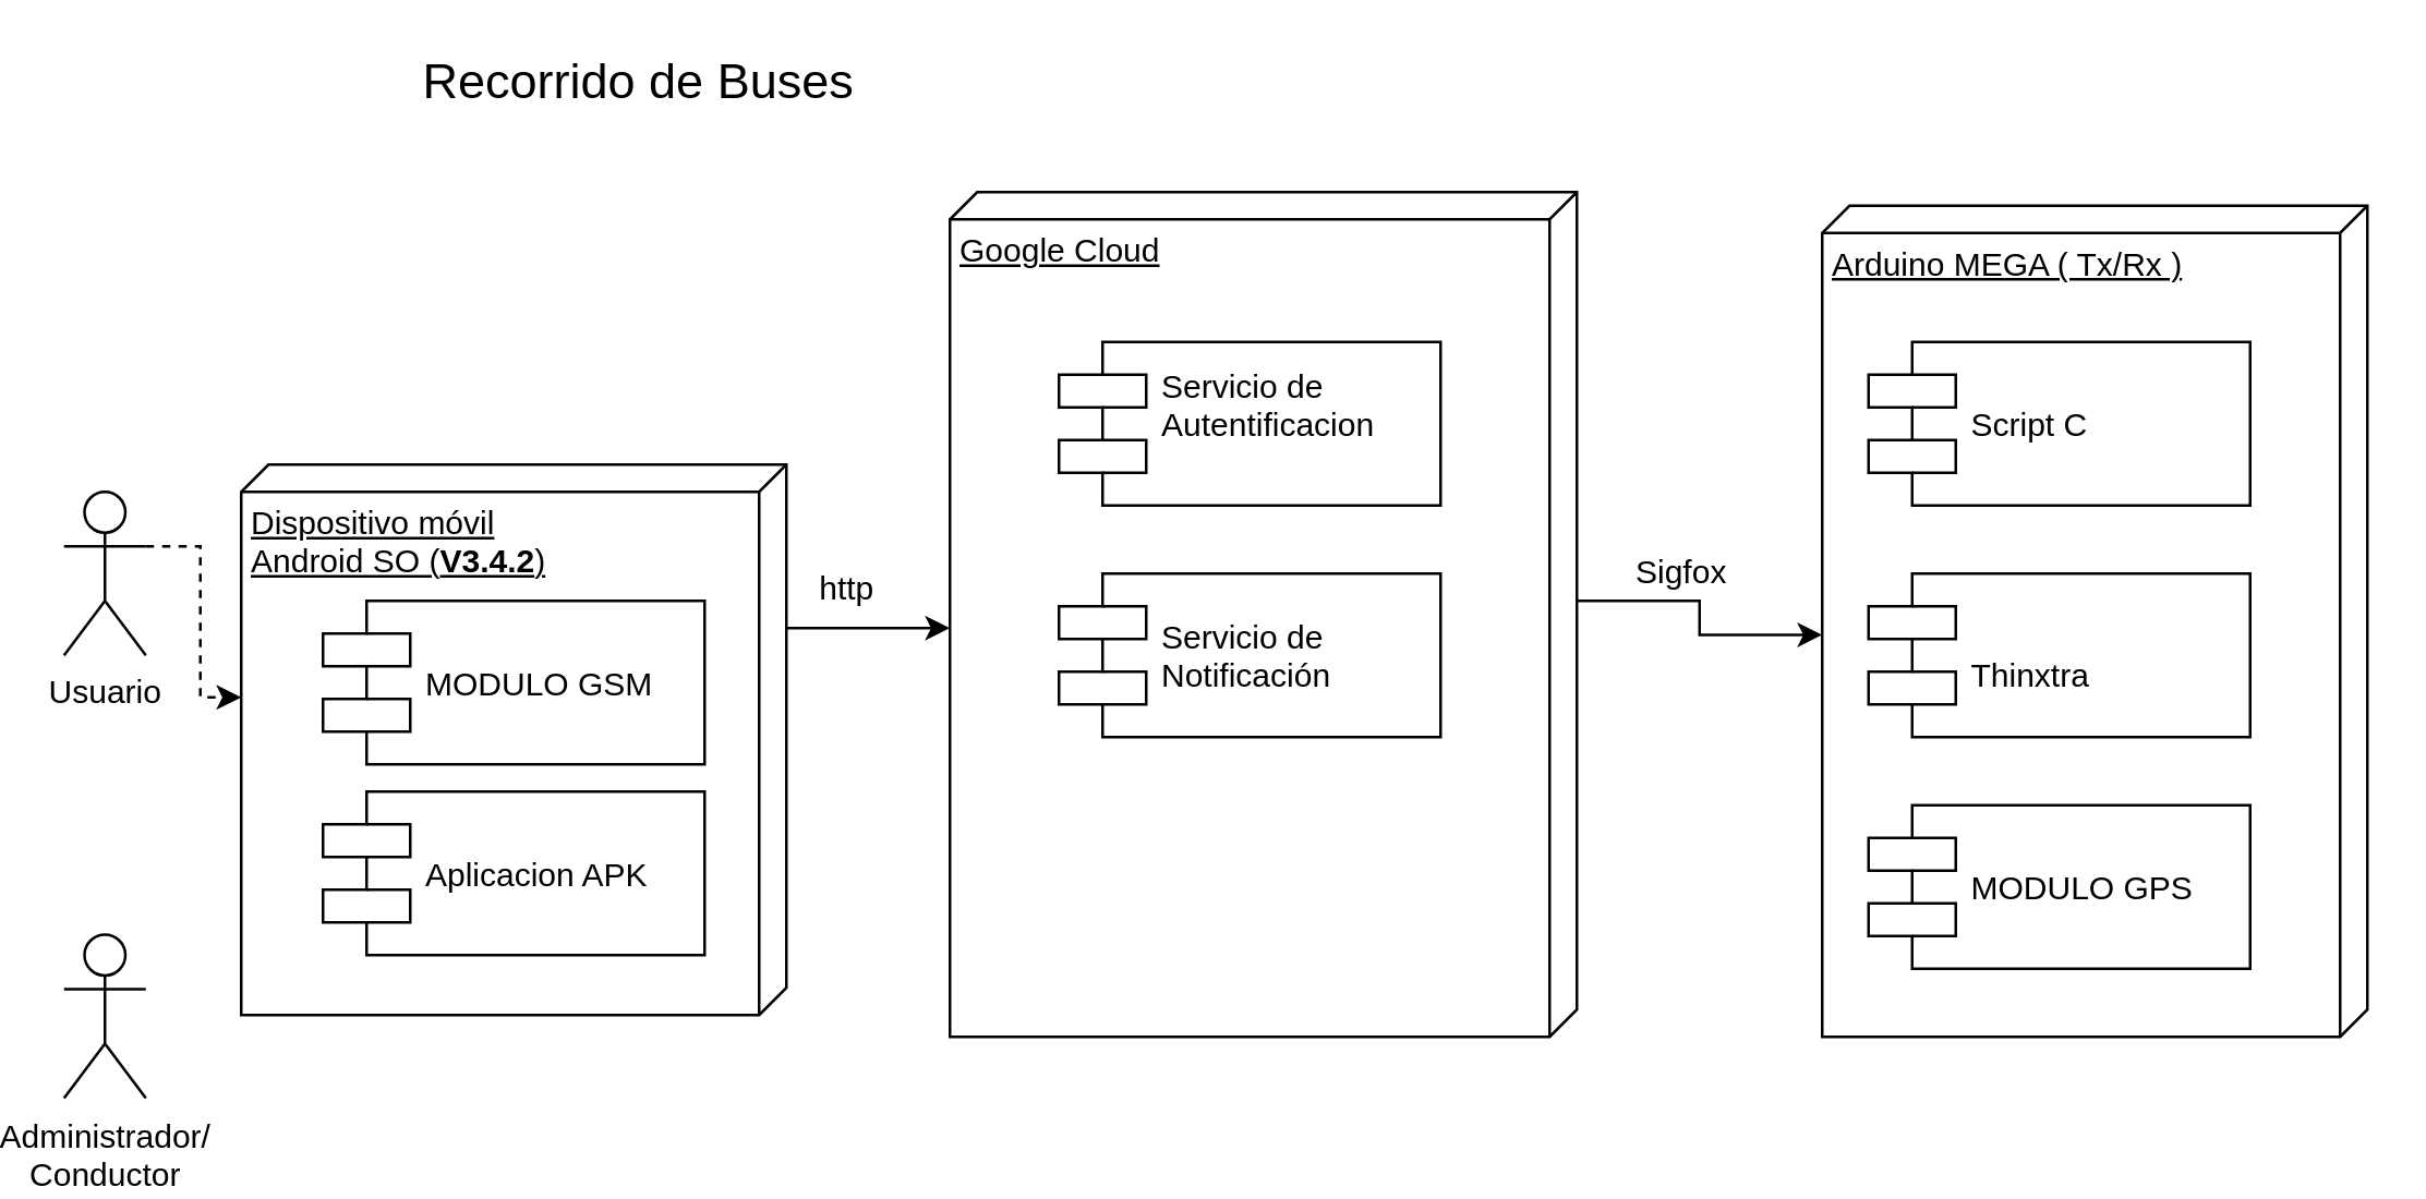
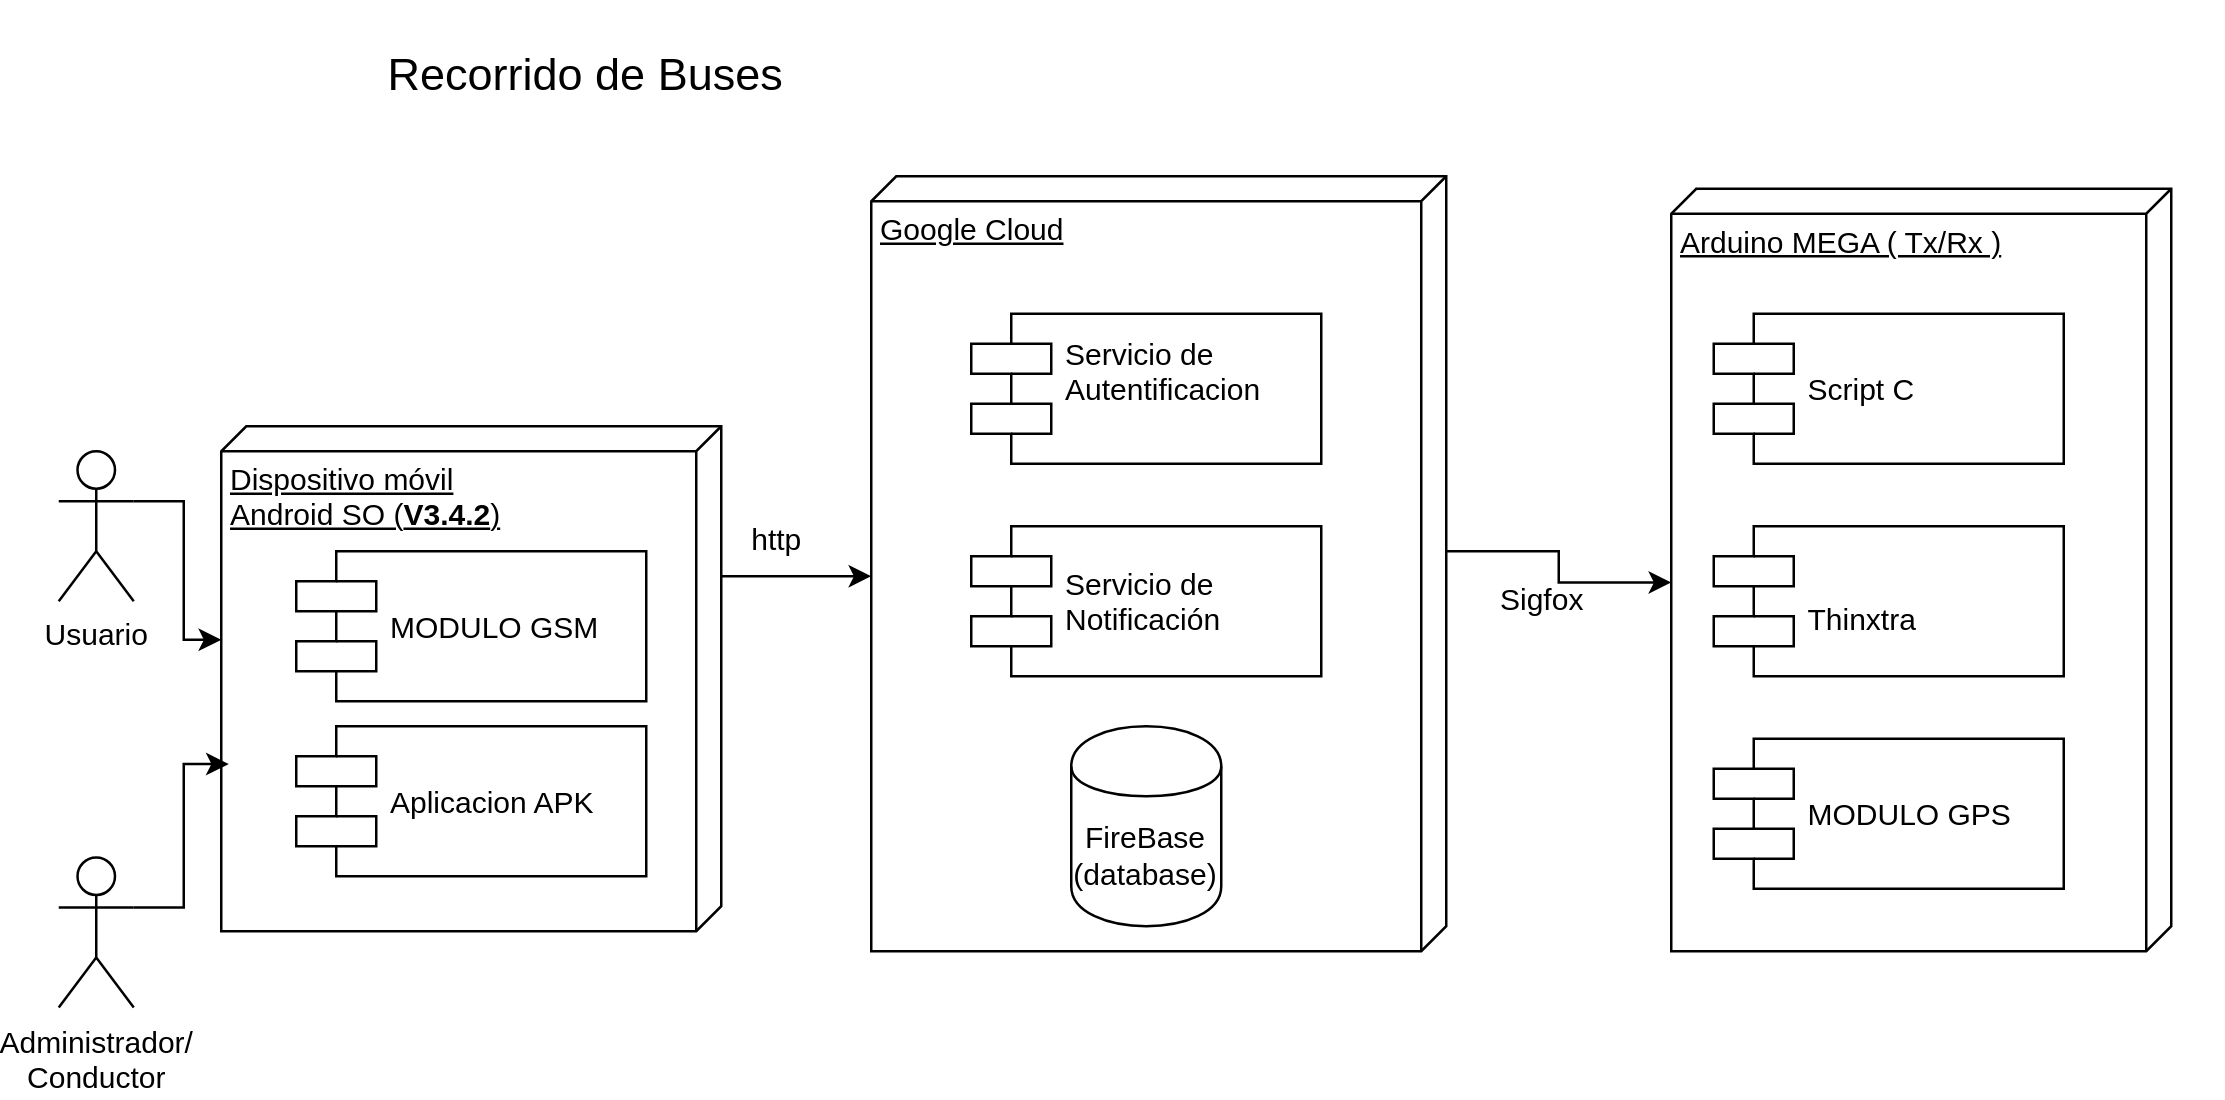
- <mxCell id="21" value="Sigfox" style="text;html=1;resizable=0;points=[];autosize=1;align=left;verticalAlign=top;spacingTop=-4;" parent="1" vertex="1"><mxGeometry x="595" y="200" width="50" height="20" as="geometry" /></mxCell>
+ <mxCell id="21" value="Sigfox" style="text;html=1;resizable=0;points=[];autosize=1;align=left;verticalAlign=top;spacingTop=-4;" parent="1" vertex="1"><mxGeometry x="595" y="230" width="50" height="20" as="geometry" /></mxCell>
- <mxCell id="9" style="edgeStyle=orthogonalEdgeStyle;rounded=0;orthogonalLoop=1;jettySize=auto;html=1;exitX=1;exitY=0.333;exitDx=0;exitDy=0;exitPerimeter=0;entryX=0.423;entryY=1;entryDx=0;entryDy=0;entryPerimeter=0;dashed=1;" parent="1" source="10" target="5" edge="1"><mxGeometry relative="1" as="geometry" /></mxCell>
+ <mxCell id="9" style="edgeStyle=orthogonalEdgeStyle;rounded=0;orthogonalLoop=1;jettySize=auto;html=1;exitX=1;exitY=0.333;exitDx=0;exitDy=0;exitPerimeter=0;entryX=0.423;entryY=1;entryDx=0;entryDy=0;entryPerimeter=0;" parent="1" source="10" target="5" edge="1"><mxGeometry relative="1" as="geometry" /></mxCell>
+ <mxCell id="17" value="FireBase (database)" style="shape=cylinder;whiteSpace=wrap;html=1;boundedLbl=1;backgroundOutline=1;" parent="1" vertex="1"><mxGeometry x="425" y="290" width="60" height="80" as="geometry" /></mxCell>
+ <mxCell id="11" style="edgeStyle=orthogonalEdgeStyle;rounded=0;orthogonalLoop=1;jettySize=auto;html=1;exitX=1;exitY=0.333;exitDx=0;exitDy=0;exitPerimeter=0;entryX=0.669;entryY=0.985;entryDx=0;entryDy=0;entryPerimeter=0;" parent="1" source="12" target="5" edge="1"><mxGeometry relative="1" as="geometry"><Array as="points"><mxPoint x="70" y="363" /><mxPoint x="70" y="305" /></Array></mxGeometry></mxCell>
